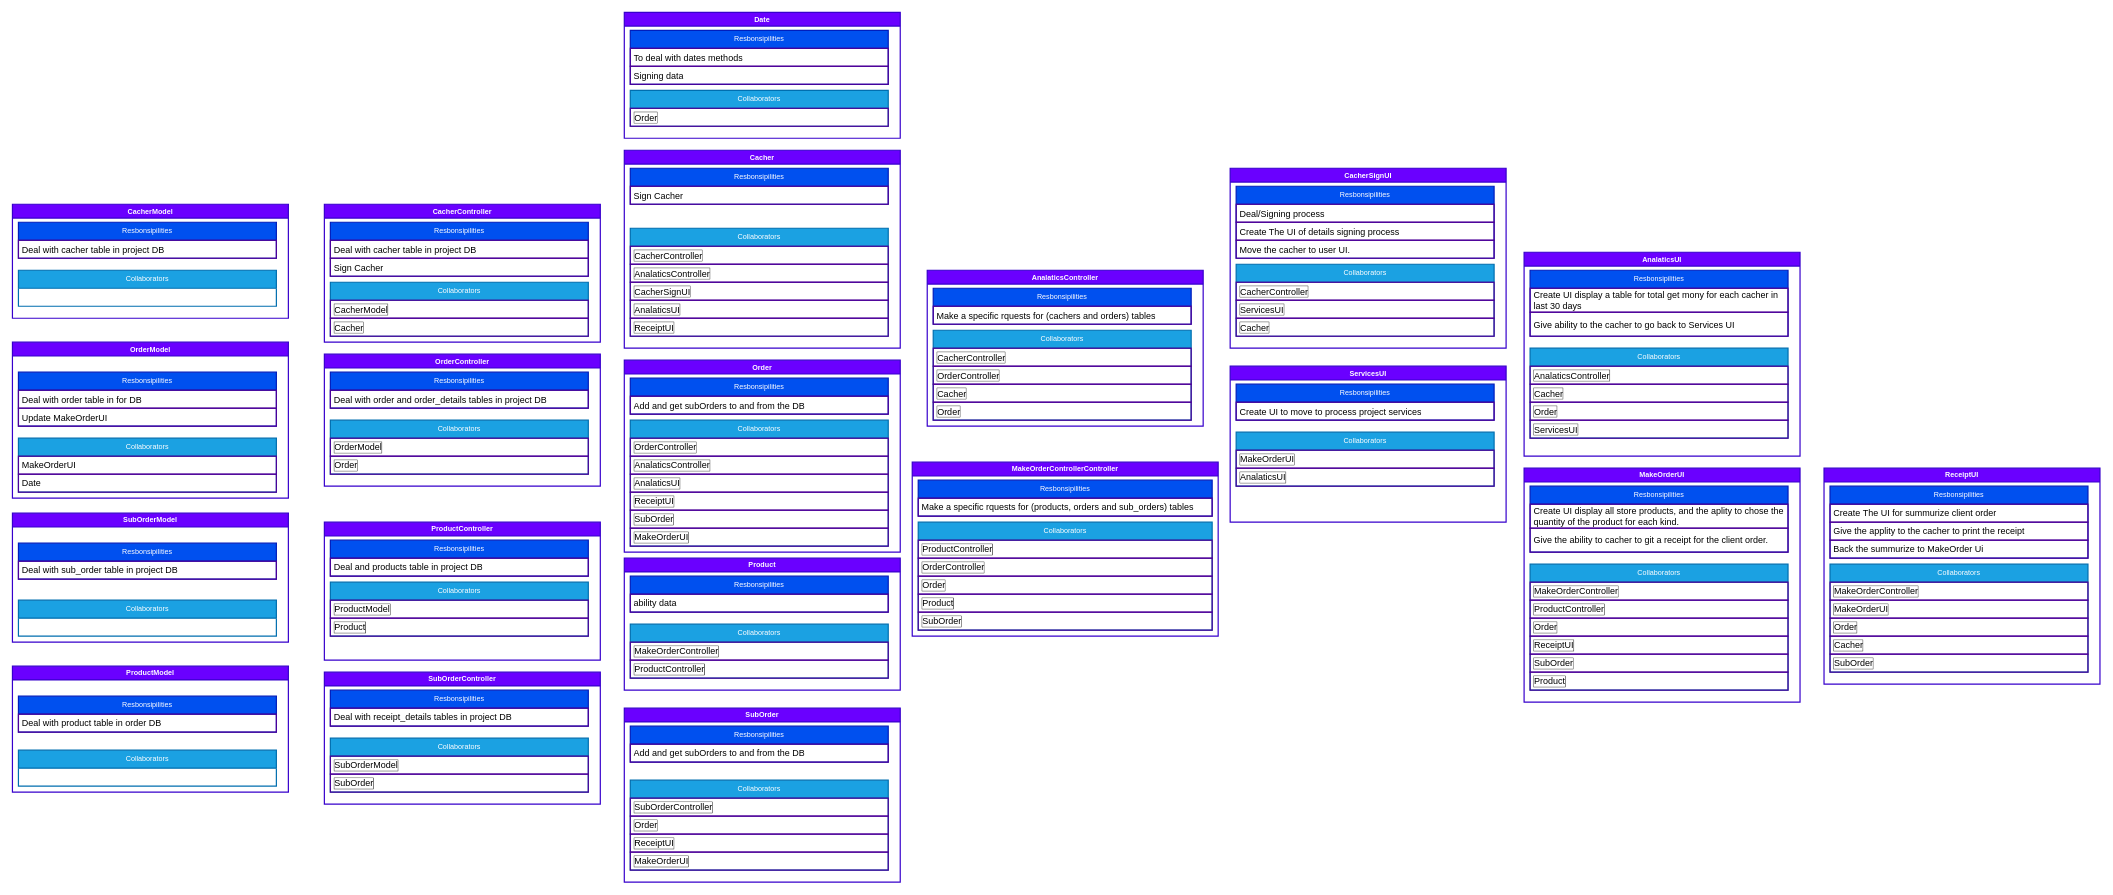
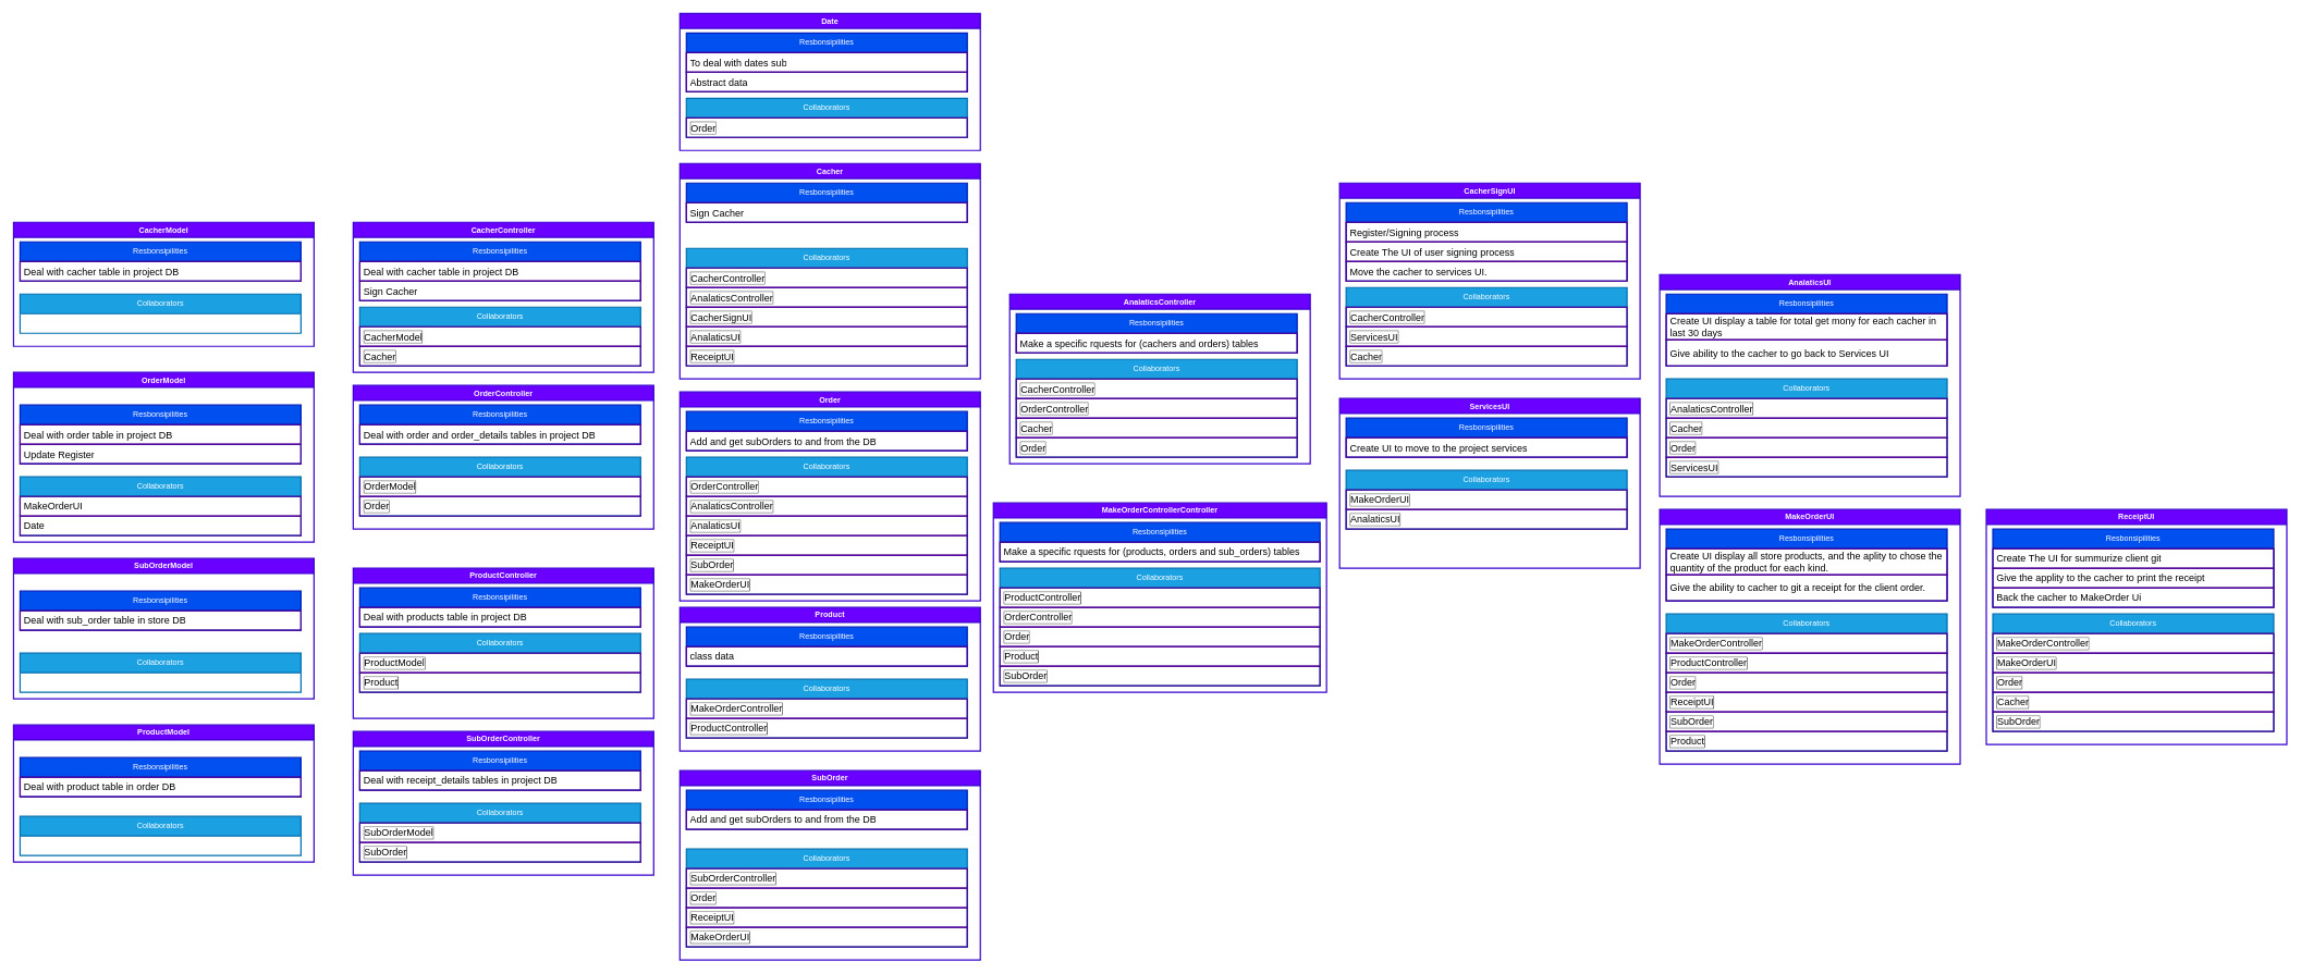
- <mxCell id="144" value="&lt;span style=&quot;color: rgb(0, 0, 0); font-size: 15px;&quot;&gt;To deal with dates methods&lt;/span&gt;&lt;font color=&quot;#000000&quot; style=&quot;font-size: 15px;&quot;&gt;&lt;br style=&quot;font-size: 15px;&quot;&gt;&lt;/font&gt;" style="text;strokeColor=#4C0099;fillColor=none;align=left;verticalAlign=middle;spacingLeft=4;spacingRight=4;overflow=hidden;points=[[0,0.5],[1,0.5]];portConstraint=eastwest;rotatable=0;whiteSpace=wrap;html=1;strokeWidth=2;fontSize=15;" vertex="1" parent="143"><mxGeometry y="30" width="430" height="30" as="geometry" /></mxCell>
+ <mxCell id="144" value="&lt;span style=&quot;color: rgb(0, 0, 0); font-size: 15px;&quot;&gt;To deal with dates sub&lt;/span&gt;&lt;font color=&quot;#000000&quot; style=&quot;font-size: 15px;&quot;&gt;&lt;br style=&quot;font-size: 15px;&quot;&gt;&lt;/font&gt;" style="text;strokeColor=#4C0099;fillColor=none;align=left;verticalAlign=middle;spacingLeft=4;spacingRight=4;overflow=hidden;points=[[0,0.5],[1,0.5]];portConstraint=eastwest;rotatable=0;whiteSpace=wrap;html=1;strokeWidth=2;fontSize=15;" vertex="1" parent="143"><mxGeometry y="30" width="430" height="30" as="geometry" /></mxCell>
- <mxCell id="145" value="&lt;font color=&quot;#000000&quot; style=&quot;font-size: 15px;&quot;&gt;Signing data&lt;br style=&quot;font-size: 15px;&quot;&gt;&lt;/font&gt;" style="text;strokeColor=#4C0099;fillColor=none;align=left;verticalAlign=middle;spacingLeft=4;spacingRight=4;overflow=hidden;points=[[0,0.5],[1,0.5]];portConstraint=eastwest;rotatable=0;whiteSpace=wrap;html=1;strokeWidth=2;fontSize=15;" vertex="1" parent="143"><mxGeometry y="60" width="430" height="30" as="geometry" /></mxCell>
+ <mxCell id="145" value="&lt;font color=&quot;#000000&quot; style=&quot;font-size: 15px;&quot;&gt;Abstract data&lt;br style=&quot;font-size: 15px;&quot;&gt;&lt;/font&gt;" style="text;strokeColor=#4C0099;fillColor=none;align=left;verticalAlign=middle;spacingLeft=4;spacingRight=4;overflow=hidden;points=[[0,0.5],[1,0.5]];portConstraint=eastwest;rotatable=0;whiteSpace=wrap;html=1;strokeWidth=2;fontSize=15;" vertex="1" parent="143"><mxGeometry y="60" width="430" height="30" as="geometry" /></mxCell>
- <mxCell id="55" value="&lt;span style=&quot;color: rgb(0, 0, 0); font-size: 15px;&quot;&gt;Deal/Signing process&lt;/span&gt;&lt;font color=&quot;#000000&quot; style=&quot;font-size: 15px;&quot;&gt;&lt;br style=&quot;font-size: 15px;&quot;&gt;&lt;/font&gt;" style="text;strokeColor=#4C0099;fillColor=none;align=left;verticalAlign=middle;spacingLeft=4;spacingRight=4;overflow=hidden;points=[[0,0.5],[1,0.5]];portConstraint=eastwest;rotatable=0;whiteSpace=wrap;html=1;strokeWidth=2;fontSize=15;" parent="54" vertex="1"><mxGeometry y="30" width="430" height="30" as="geometry" /></mxCell>
+ <mxCell id="55" value="&lt;span style=&quot;color: rgb(0, 0, 0); font-size: 15px;&quot;&gt;Register/Signing process&lt;/span&gt;&lt;font color=&quot;#000000&quot; style=&quot;font-size: 15px;&quot;&gt;&lt;br style=&quot;font-size: 15px;&quot;&gt;&lt;/font&gt;" style="text;strokeColor=#4C0099;fillColor=none;align=left;verticalAlign=middle;spacingLeft=4;spacingRight=4;overflow=hidden;points=[[0,0.5],[1,0.5]];portConstraint=eastwest;rotatable=0;whiteSpace=wrap;html=1;strokeWidth=2;fontSize=15;" parent="54" vertex="1"><mxGeometry y="30" width="430" height="30" as="geometry" /></mxCell>
- <mxCell id="56" value="&lt;span style=&quot;color: rgb(0, 0, 0); font-size: 15px;&quot;&gt;Create The UI of details signing process&lt;/span&gt;&lt;font color=&quot;#000000&quot; style=&quot;font-size: 15px;&quot;&gt;&lt;br style=&quot;font-size: 15px;&quot;&gt;&lt;/font&gt;" style="text;strokeColor=#4C0099;fillColor=none;align=left;verticalAlign=middle;spacingLeft=4;spacingRight=4;overflow=hidden;points=[[0,0.5],[1,0.5]];portConstraint=eastwest;rotatable=0;whiteSpace=wrap;html=1;strokeWidth=2;fontSize=15;" parent="54" vertex="1"><mxGeometry y="60" width="430" height="30" as="geometry" /></mxCell>
+ <mxCell id="56" value="&lt;span style=&quot;color: rgb(0, 0, 0); font-size: 15px;&quot;&gt;Create The UI of user signing process&lt;/span&gt;&lt;font color=&quot;#000000&quot; style=&quot;font-size: 15px;&quot;&gt;&lt;br style=&quot;font-size: 15px;&quot;&gt;&lt;/font&gt;" style="text;strokeColor=#4C0099;fillColor=none;align=left;verticalAlign=middle;spacingLeft=4;spacingRight=4;overflow=hidden;points=[[0,0.5],[1,0.5]];portConstraint=eastwest;rotatable=0;whiteSpace=wrap;html=1;strokeWidth=2;fontSize=15;" parent="54" vertex="1"><mxGeometry y="60" width="430" height="30" as="geometry" /></mxCell>
- <mxCell id="57" value="&lt;span style=&quot;color: rgb(0, 0, 0); font-size: 15px;&quot;&gt;Move the cacher to user UI.&lt;/span&gt;&lt;font color=&quot;#000000&quot; style=&quot;font-size: 15px;&quot;&gt;&lt;br style=&quot;font-size: 15px;&quot;&gt;&lt;/font&gt;" style="text;strokeColor=#4C0099;fillColor=none;align=left;verticalAlign=middle;spacingLeft=4;spacingRight=4;overflow=hidden;points=[[0,0.5],[1,0.5]];portConstraint=eastwest;rotatable=0;whiteSpace=wrap;html=1;strokeWidth=2;fontSize=15;" parent="54" vertex="1"><mxGeometry y="90" width="430" height="30" as="geometry" /></mxCell>
+ <mxCell id="57" value="&lt;span style=&quot;color: rgb(0, 0, 0); font-size: 15px;&quot;&gt;Move the cacher to services UI.&lt;/span&gt;&lt;font color=&quot;#000000&quot; style=&quot;font-size: 15px;&quot;&gt;&lt;br style=&quot;font-size: 15px;&quot;&gt;&lt;/font&gt;" style="text;strokeColor=#4C0099;fillColor=none;align=left;verticalAlign=middle;spacingLeft=4;spacingRight=4;overflow=hidden;points=[[0,0.5],[1,0.5]];portConstraint=eastwest;rotatable=0;whiteSpace=wrap;html=1;strokeWidth=2;fontSize=15;" parent="54" vertex="1"><mxGeometry y="90" width="430" height="30" as="geometry" /></mxCell>
- <mxCell id="8" value="&lt;font color=&quot;#000000&quot; style=&quot;font-size: 15px;&quot;&gt;Deal with order table in for DB&lt;br style=&quot;font-size: 15px;&quot;&gt;&lt;/font&gt;" style="text;strokeColor=#4C0099;fillColor=none;align=left;verticalAlign=middle;spacingLeft=4;spacingRight=4;overflow=hidden;points=[[0,0.5],[1,0.5]];portConstraint=eastwest;rotatable=0;whiteSpace=wrap;html=1;strokeWidth=2;fontSize=15;" parent="7" vertex="1"><mxGeometry y="30" width="430" height="30" as="geometry" /></mxCell>
+ <mxCell id="8" value="&lt;font color=&quot;#000000&quot; style=&quot;font-size: 15px;&quot;&gt;Deal with order table in project DB&lt;br style=&quot;font-size: 15px;&quot;&gt;&lt;/font&gt;" style="text;strokeColor=#4C0099;fillColor=none;align=left;verticalAlign=middle;spacingLeft=4;spacingRight=4;overflow=hidden;points=[[0,0.5],[1,0.5]];portConstraint=eastwest;rotatable=0;whiteSpace=wrap;html=1;strokeWidth=2;fontSize=15;" parent="7" vertex="1"><mxGeometry y="30" width="430" height="30" as="geometry" /></mxCell>
- <mxCell id="75" value="&lt;span style=&quot;color: rgb(0, 0, 0); font-size: 15px;&quot;&gt;Create UI to move to process project services&lt;/span&gt;&lt;font color=&quot;#000000&quot; style=&quot;font-size: 15px;&quot;&gt;&lt;br style=&quot;font-size: 15px;&quot;&gt;&lt;/font&gt;" style="text;strokeColor=#4C0099;fillColor=none;align=left;verticalAlign=middle;spacingLeft=4;spacingRight=4;overflow=hidden;points=[[0,0.5],[1,0.5]];portConstraint=eastwest;rotatable=0;whiteSpace=wrap;html=1;strokeWidth=2;fontSize=15;" parent="74" vertex="1"><mxGeometry y="30" width="430" height="30" as="geometry" /></mxCell>
+ <mxCell id="75" value="&lt;span style=&quot;color: rgb(0, 0, 0); font-size: 15px;&quot;&gt;Create UI to move to the project services&lt;/span&gt;&lt;font color=&quot;#000000&quot; style=&quot;font-size: 15px;&quot;&gt;&lt;br style=&quot;font-size: 15px;&quot;&gt;&lt;/font&gt;" style="text;strokeColor=#4C0099;fillColor=none;align=left;verticalAlign=middle;spacingLeft=4;spacingRight=4;overflow=hidden;points=[[0,0.5],[1,0.5]];portConstraint=eastwest;rotatable=0;whiteSpace=wrap;html=1;strokeWidth=2;fontSize=15;" parent="74" vertex="1"><mxGeometry y="30" width="430" height="30" as="geometry" /></mxCell>
- <mxCell id="9" value="&lt;font color=&quot;#000000&quot; style=&quot;font-size: 15px;&quot;&gt;Update MakeOrderUI&lt;br style=&quot;font-size: 15px;&quot;&gt;&lt;/font&gt;" style="text;strokeColor=#4C0099;fillColor=none;align=left;verticalAlign=middle;spacingLeft=4;spacingRight=4;overflow=hidden;points=[[0,0.5],[1,0.5]];portConstraint=eastwest;rotatable=0;whiteSpace=wrap;html=1;strokeWidth=2;fontSize=15;" parent="7" vertex="1"><mxGeometry y="60" width="430" height="30" as="geometry" /></mxCell>
+ <mxCell id="9" value="&lt;font color=&quot;#000000&quot; style=&quot;font-size: 15px;&quot;&gt;Update Register&lt;br style=&quot;font-size: 15px;&quot;&gt;&lt;/font&gt;" style="text;strokeColor=#4C0099;fillColor=none;align=left;verticalAlign=middle;spacingLeft=4;spacingRight=4;overflow=hidden;points=[[0,0.5],[1,0.5]];portConstraint=eastwest;rotatable=0;whiteSpace=wrap;html=1;strokeWidth=2;fontSize=15;" parent="7" vertex="1"><mxGeometry y="60" width="430" height="30" as="geometry" /></mxCell>
- <mxCell id="64" value="&lt;span style=&quot;color: rgb(0, 0, 0); font-size: 15px;&quot;&gt;Create The UI for summurize client order&lt;/span&gt;&lt;font color=&quot;#000000&quot; style=&quot;font-size: 15px;&quot;&gt;&lt;br style=&quot;font-size: 15px;&quot;&gt;&lt;/font&gt;" style="text;strokeColor=#4C0099;fillColor=none;align=left;verticalAlign=middle;spacingLeft=4;spacingRight=4;overflow=hidden;points=[[0,0.5],[1,0.5]];portConstraint=eastwest;rotatable=0;whiteSpace=wrap;html=1;strokeWidth=2;fontSize=15;" parent="63" vertex="1"><mxGeometry y="30" width="430" height="30" as="geometry" /></mxCell>
+ <mxCell id="64" value="&lt;span style=&quot;color: rgb(0, 0, 0); font-size: 15px;&quot;&gt;Create The UI for summurize client git&lt;/span&gt;&lt;font color=&quot;#000000&quot; style=&quot;font-size: 15px;&quot;&gt;&lt;br style=&quot;font-size: 15px;&quot;&gt;&lt;/font&gt;" style="text;strokeColor=#4C0099;fillColor=none;align=left;verticalAlign=middle;spacingLeft=4;spacingRight=4;overflow=hidden;points=[[0,0.5],[1,0.5]];portConstraint=eastwest;rotatable=0;whiteSpace=wrap;html=1;strokeWidth=2;fontSize=15;" parent="63" vertex="1"><mxGeometry y="30" width="430" height="30" as="geometry" /></mxCell>
- <mxCell id="66" value="&lt;span style=&quot;color: rgb(0, 0, 0); font-size: 15px;&quot;&gt;Back the summurize to MakeOrder Ui&lt;/span&gt;&lt;font color=&quot;#000000&quot; style=&quot;font-size: 15px;&quot;&gt;&lt;br style=&quot;font-size: 15px;&quot;&gt;&lt;/font&gt;" style="text;strokeColor=#4C0099;fillColor=none;align=left;verticalAlign=middle;spacingLeft=4;spacingRight=4;overflow=hidden;points=[[0,0.5],[1,0.5]];portConstraint=eastwest;rotatable=0;whiteSpace=wrap;html=1;strokeWidth=2;fontSize=15;" parent="63" vertex="1"><mxGeometry y="90" width="430" height="30" as="geometry" /></mxCell>
+ <mxCell id="66" value="&lt;span style=&quot;color: rgb(0, 0, 0); font-size: 15px;&quot;&gt;Back the cacher to MakeOrder Ui&lt;/span&gt;&lt;font color=&quot;#000000&quot; style=&quot;font-size: 15px;&quot;&gt;&lt;br style=&quot;font-size: 15px;&quot;&gt;&lt;/font&gt;" style="text;strokeColor=#4C0099;fillColor=none;align=left;verticalAlign=middle;spacingLeft=4;spacingRight=4;overflow=hidden;points=[[0,0.5],[1,0.5]];portConstraint=eastwest;rotatable=0;whiteSpace=wrap;html=1;strokeWidth=2;fontSize=15;" parent="63" vertex="1"><mxGeometry y="90" width="430" height="30" as="geometry" /></mxCell>
- <mxCell id="32" value="&lt;span style=&quot;color: rgb(0, 0, 0); font-size: 15px;&quot;&gt;Deal and products table in project DB&lt;/span&gt;&lt;font color=&quot;#000000&quot; style=&quot;font-size: 15px;&quot;&gt;&lt;br style=&quot;font-size: 15px;&quot;&gt;&lt;/font&gt;" style="text;strokeColor=#4C0099;fillColor=none;align=left;verticalAlign=middle;spacingLeft=4;spacingRight=4;overflow=hidden;points=[[0,0.5],[1,0.5]];portConstraint=eastwest;rotatable=0;whiteSpace=wrap;html=1;strokeWidth=2;fontSize=15;" parent="31" vertex="1"><mxGeometry y="30" width="430" height="30" as="geometry" /></mxCell>
+ <mxCell id="32" value="&lt;span style=&quot;color: rgb(0, 0, 0); font-size: 15px;&quot;&gt;Deal with products table in project DB&lt;/span&gt;&lt;font color=&quot;#000000&quot; style=&quot;font-size: 15px;&quot;&gt;&lt;br style=&quot;font-size: 15px;&quot;&gt;&lt;/font&gt;" style="text;strokeColor=#4C0099;fillColor=none;align=left;verticalAlign=middle;spacingLeft=4;spacingRight=4;overflow=hidden;points=[[0,0.5],[1,0.5]];portConstraint=eastwest;rotatable=0;whiteSpace=wrap;html=1;strokeWidth=2;fontSize=15;" parent="31" vertex="1"><mxGeometry y="30" width="430" height="30" as="geometry" /></mxCell>
- <mxCell id="126" value="&lt;font color=&quot;#000000&quot; style=&quot;font-size: 15px;&quot;&gt;Deal with sub_order table in project DB&lt;br style=&quot;font-size: 15px;&quot;&gt;&lt;/font&gt;" style="text;strokeColor=#4C0099;fillColor=none;align=left;verticalAlign=middle;spacingLeft=4;spacingRight=4;overflow=hidden;points=[[0,0.5],[1,0.5]];portConstraint=eastwest;rotatable=0;whiteSpace=wrap;html=1;strokeWidth=2;fontSize=15;" vertex="1" parent="125"><mxGeometry y="30" width="430" height="30" as="geometry" /></mxCell>
+ <mxCell id="126" value="&lt;font color=&quot;#000000&quot; style=&quot;font-size: 15px;&quot;&gt;Deal with sub_order table in store DB&lt;br style=&quot;font-size: 15px;&quot;&gt;&lt;/font&gt;" style="text;strokeColor=#4C0099;fillColor=none;align=left;verticalAlign=middle;spacingLeft=4;spacingRight=4;overflow=hidden;points=[[0,0.5],[1,0.5]];portConstraint=eastwest;rotatable=0;whiteSpace=wrap;html=1;strokeWidth=2;fontSize=15;" vertex="1" parent="125"><mxGeometry y="30" width="430" height="30" as="geometry" /></mxCell>
- <mxCell id="120" value="&lt;span style=&quot;color: rgb(0, 0, 0); font-size: 15px;&quot;&gt;ability data&lt;/span&gt;&lt;font color=&quot;#000000&quot; style=&quot;font-size: 15px;&quot;&gt;&lt;br style=&quot;font-size: 15px;&quot;&gt;&lt;/font&gt;" style="text;strokeColor=#4C0099;fillColor=none;align=left;verticalAlign=middle;spacingLeft=4;spacingRight=4;overflow=hidden;points=[[0,0.5],[1,0.5]];portConstraint=eastwest;rotatable=0;whiteSpace=wrap;html=1;strokeWidth=2;fontSize=15;" parent="119" vertex="1"><mxGeometry y="30" width="430" height="30" as="geometry" /></mxCell>
+ <mxCell id="120" value="&lt;span style=&quot;color: rgb(0, 0, 0); font-size: 15px;&quot;&gt;class data&lt;/span&gt;&lt;font color=&quot;#000000&quot; style=&quot;font-size: 15px;&quot;&gt;&lt;br style=&quot;font-size: 15px;&quot;&gt;&lt;/font&gt;" style="text;strokeColor=#4C0099;fillColor=none;align=left;verticalAlign=middle;spacingLeft=4;spacingRight=4;overflow=hidden;points=[[0,0.5],[1,0.5]];portConstraint=eastwest;rotatable=0;whiteSpace=wrap;html=1;strokeWidth=2;fontSize=15;" parent="119" vertex="1"><mxGeometry y="30" width="430" height="30" as="geometry" /></mxCell>
